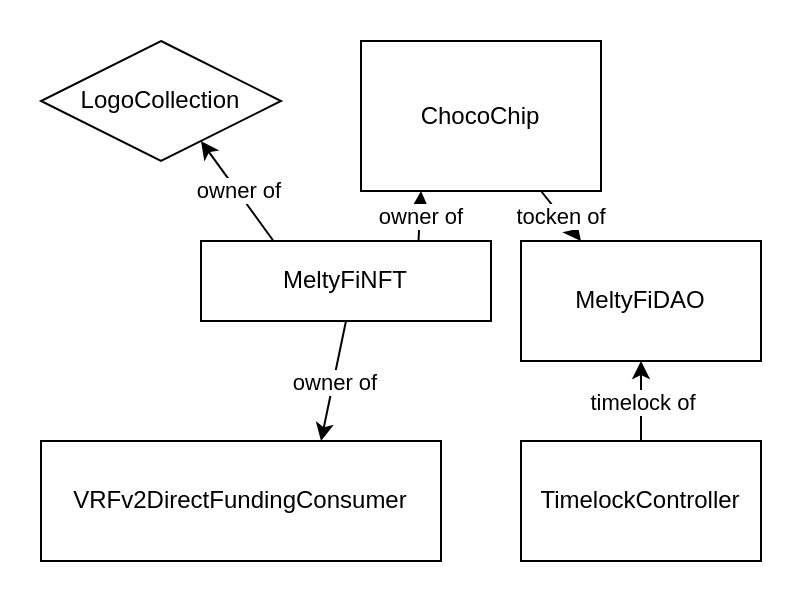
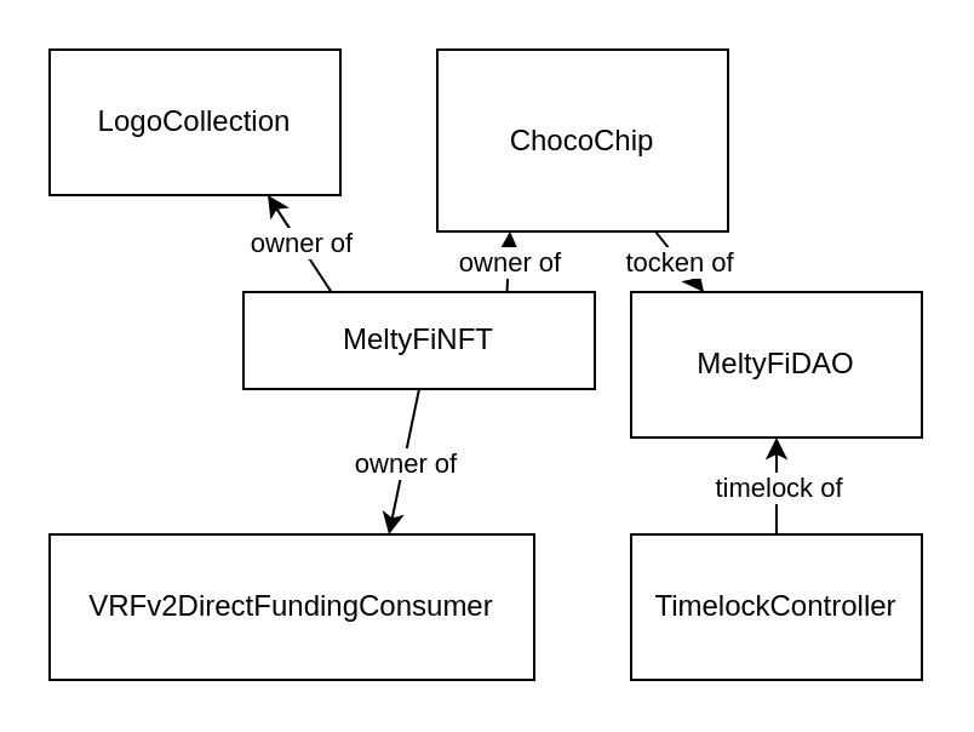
- <mxCell id="4" value="LogoCollection" style="rhombus;whiteSpace=wrap;html=1;fillColor=none;" parent="1" vertex="1"><mxGeometry x="20" y="20" width="120" height="60" as="geometry" /></mxCell>
+ <mxCell id="4" value="LogoCollection" style="rounded=0;whiteSpace=wrap;html=1;fillColor=none;" parent="1" vertex="1"><mxGeometry x="20" y="20" width="120" height="60" as="geometry" /></mxCell>
